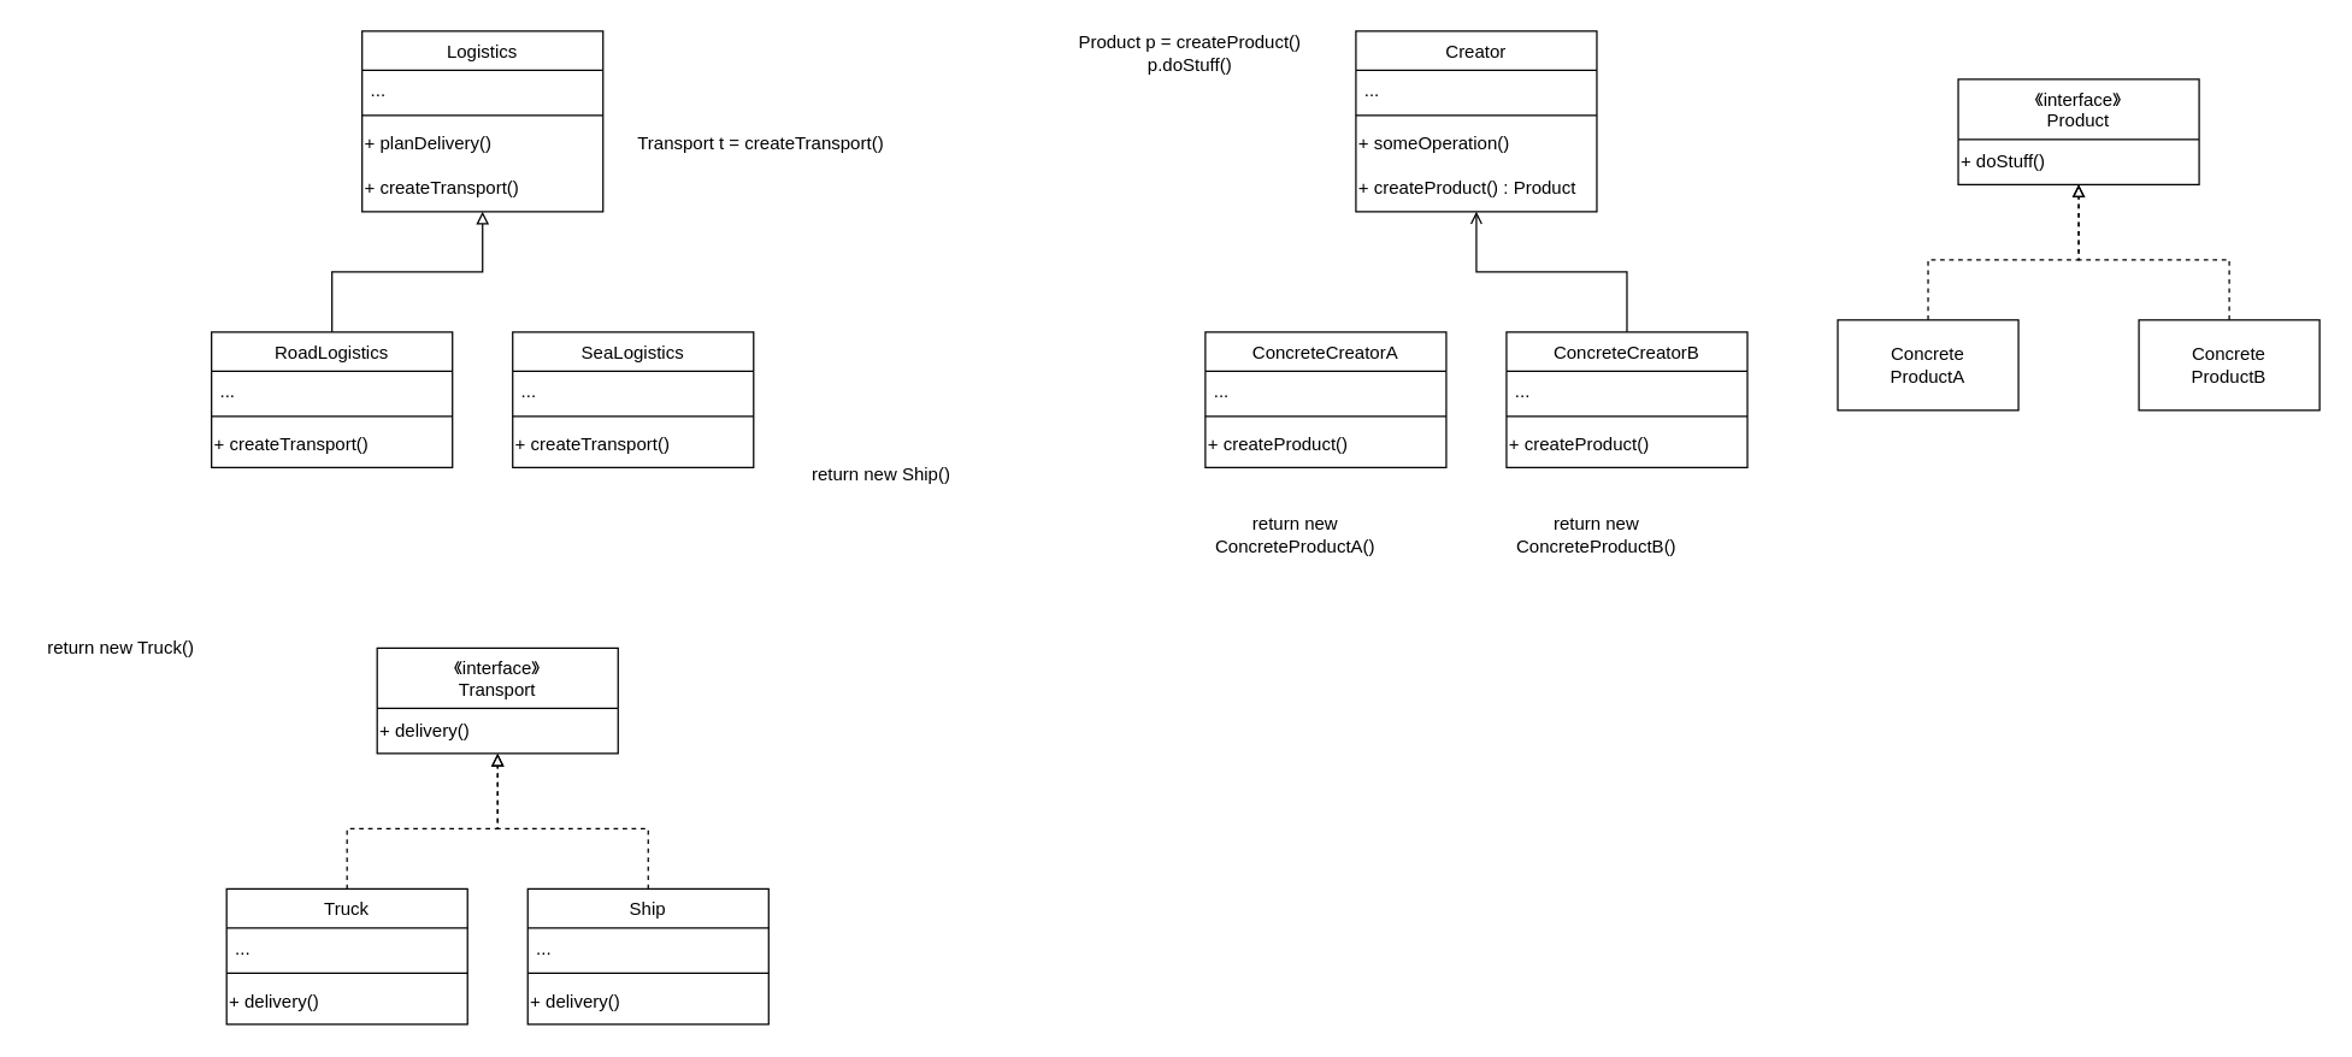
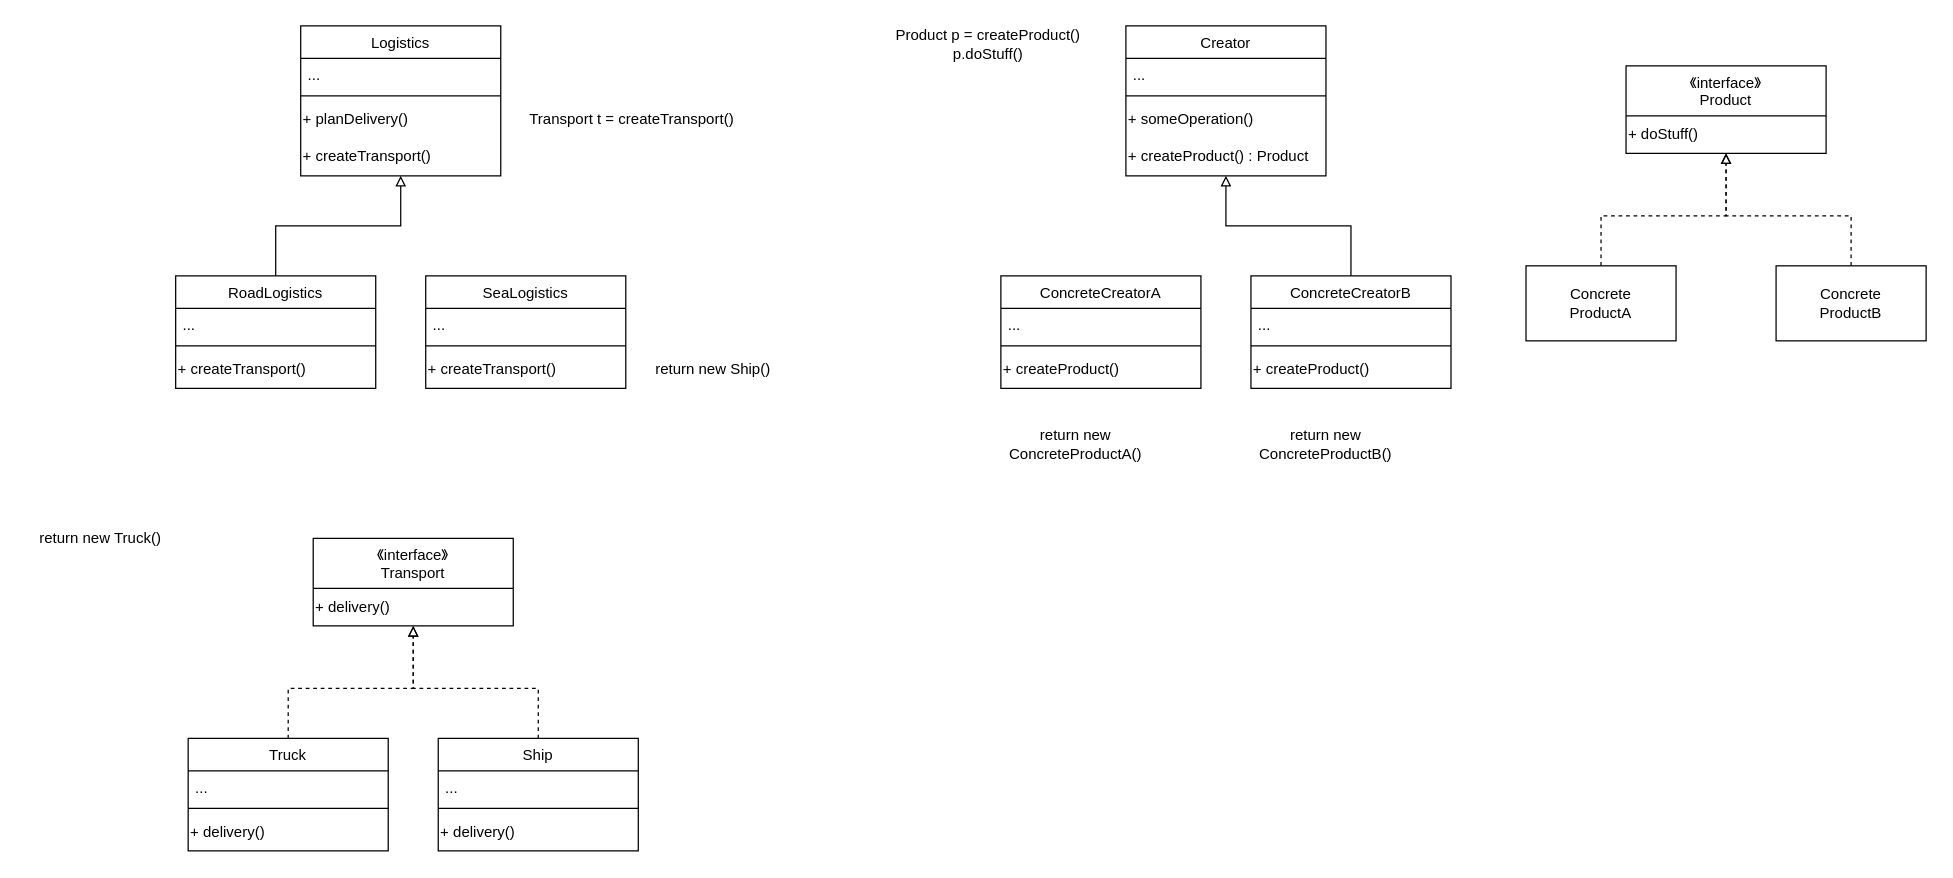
- <mxCell id="51" value="" style="endArrow=open;html=1;rounded=0;entryX=0.5;entryY=1;entryDx=0;entryDy=0;exitX=0.5;exitY=0;exitDx=0;exitDy=0;endFill=0;" edge="1" parent="1" source="46" target="37"><mxGeometry width="50" height="50" relative="1" as="geometry"><mxPoint x="1080" y="210" as="sourcePoint" /><mxPoint x="1130" y="160" as="targetPoint" /><Array as="points"><mxPoint x="1080" y="180" /><mxPoint x="980" y="180" /></Array></mxGeometry></mxCell>
+ <mxCell id="51" value="" style="endArrow=block;html=1;rounded=0;entryX=0.5;entryY=1;entryDx=0;entryDy=0;exitX=0.5;exitY=0;exitDx=0;exitDy=0;endFill=0;" edge="1" parent="1" source="46" target="37"><mxGeometry width="50" height="50" relative="1" as="geometry"><mxPoint x="1080" y="210" as="sourcePoint" /><mxPoint x="1130" y="160" as="targetPoint" /><Array as="points"><mxPoint x="1080" y="180" /><mxPoint x="980" y="180" /></Array></mxGeometry></mxCell>
- <mxCell id="17" value="return new Ship()" style="text;html=1;strokeColor=none;fillColor=none;align=center;verticalAlign=middle;whiteSpace=wrap;rounded=0;" parent="1" vertex="1"><mxGeometry x="525" y="300" width="120" height="30" as="geometry" /></mxCell>
+ <mxCell id="17" value="return new Ship()" style="text;html=1;strokeColor=none;fillColor=none;align=center;verticalAlign=middle;whiteSpace=wrap;rounded=0;" parent="1" vertex="1"><mxGeometry x="510" y="280" width="120" height="30" as="geometry" /></mxCell>
